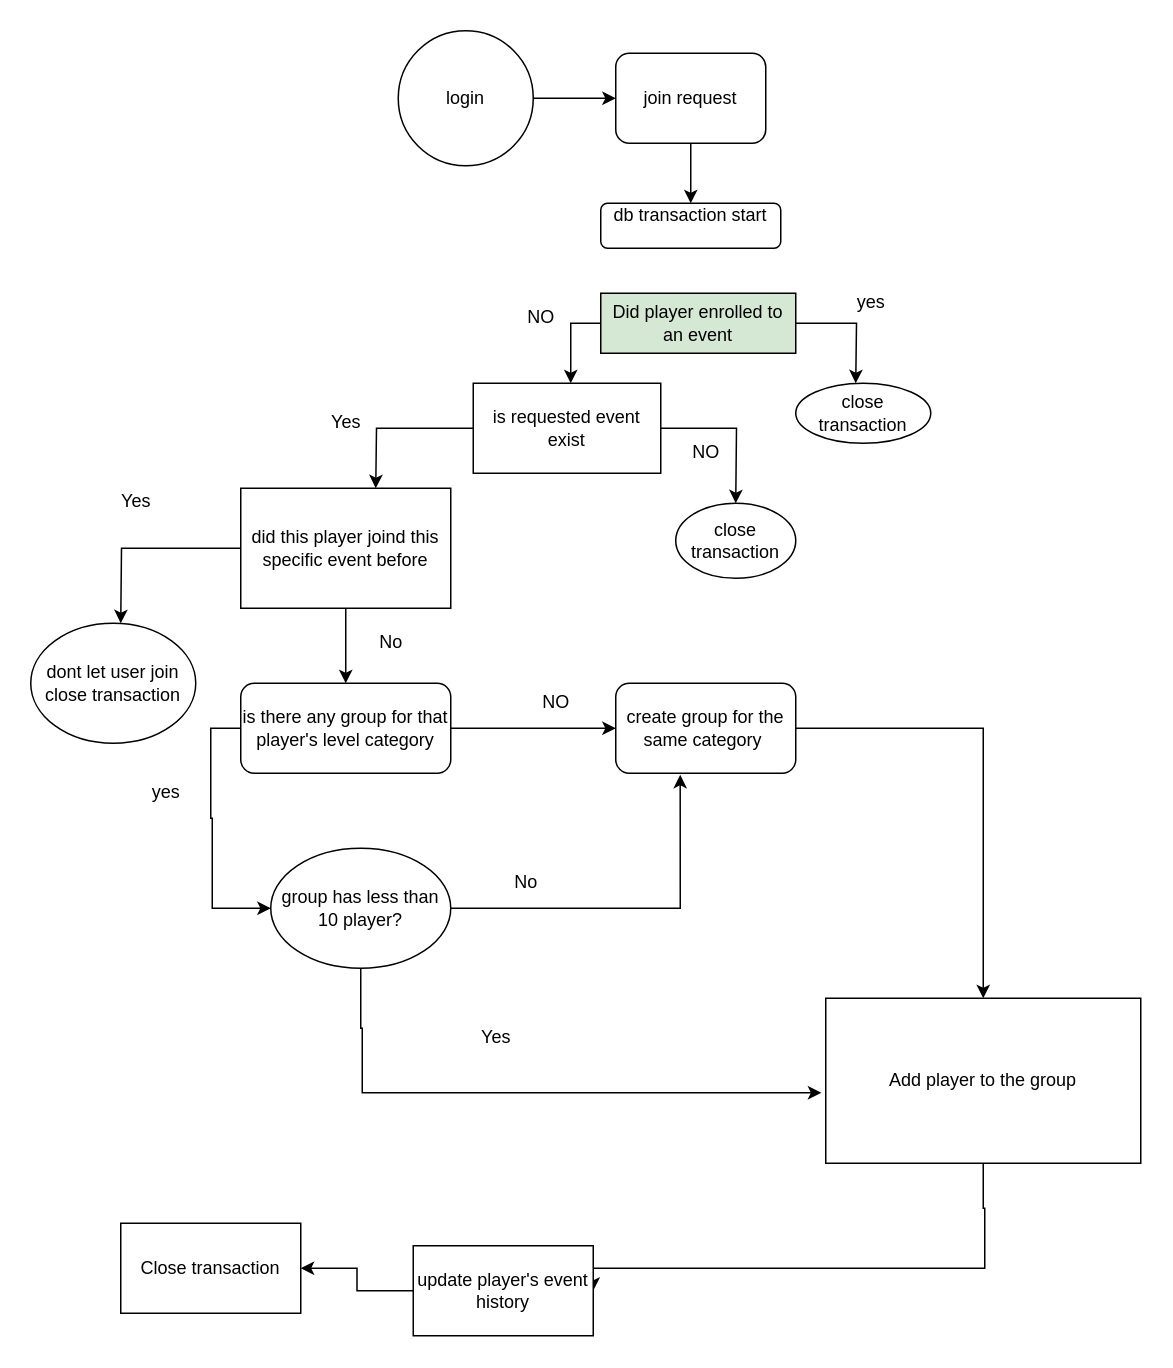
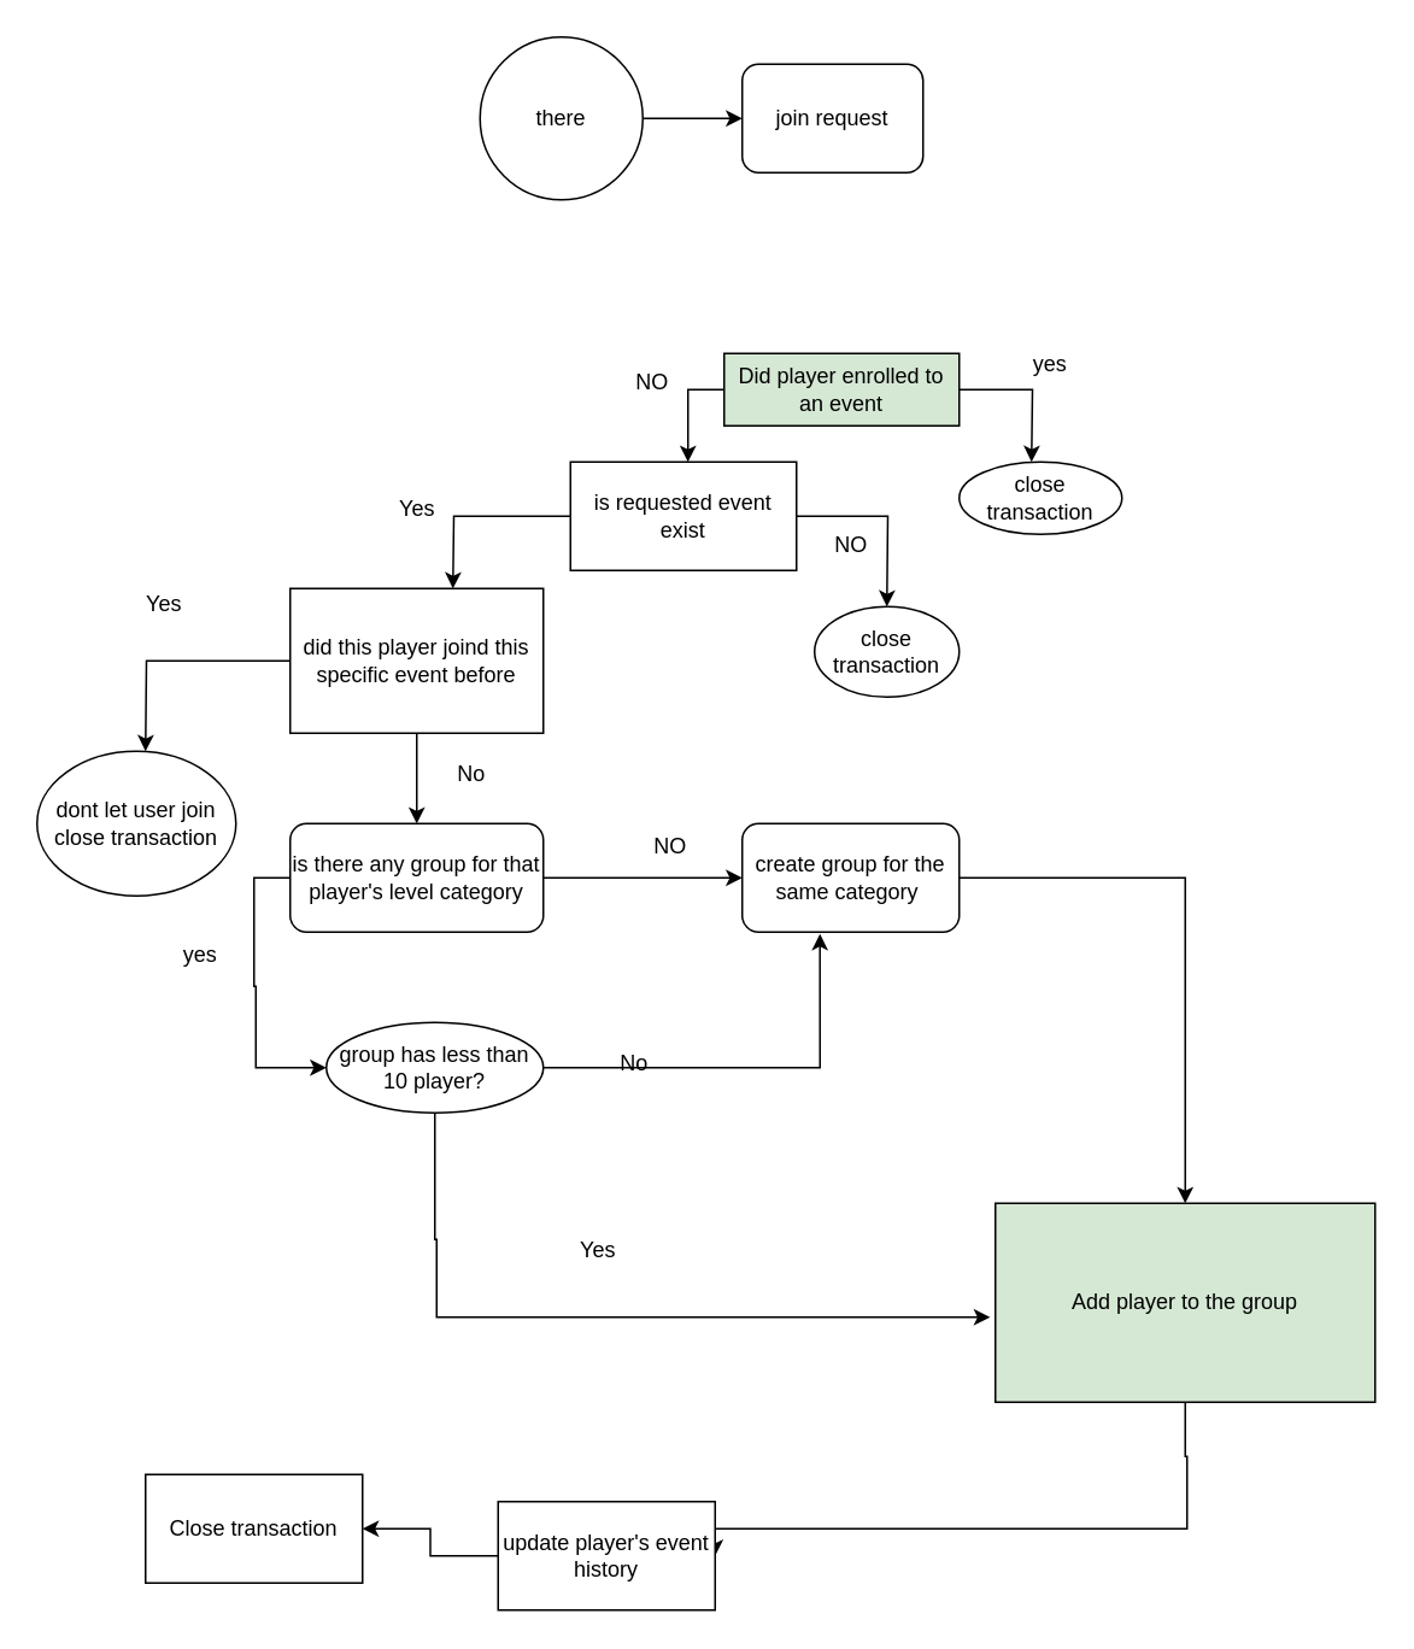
- <mxCell id="3" value="login" style="ellipse;whiteSpace=wrap;html=1;aspect=fixed;" vertex="1" parent="1"><mxGeometry x="265" y="20" width="90" height="90" as="geometry" /></mxCell>
+ <mxCell id="3" value="there" style="ellipse;whiteSpace=wrap;html=1;aspect=fixed;" vertex="1" parent="1"><mxGeometry x="265" y="20" width="90" height="90" as="geometry" /></mxCell>
- <mxCell id="4" style="edgeStyle=orthogonalEdgeStyle;rounded=0;orthogonalLoop=1;jettySize=auto;html=1;" edge="1" parent="1" source="5" target="6"><mxGeometry relative="1" as="geometry"><mxPoint x="280" y="315" as="targetPoint" /></mxGeometry></mxCell>
- <mxCell id="6" value="db transaction start&lt;div&gt;&lt;br&gt;&lt;/div&gt;" style="rounded=1;whiteSpace=wrap;html=1;" vertex="1" parent="1"><mxGeometry x="400" y="135" width="120" height="30" as="geometry" /></mxCell>
- <mxCell id="30" value="group has less than 10 player?" style="ellipse;whiteSpace=wrap;html=1;" vertex="1" parent="1"><mxGeometry x="180" y="565" width="120" height="80" as="geometry" /></mxCell>
+ <mxCell id="30" value="group has less than 10 player?" style="ellipse;whiteSpace=wrap;html=1;" vertex="1" parent="1"><mxGeometry x="180" y="565" width="120" height="50" as="geometry" /></mxCell>
- <mxCell id="38" value="Add player to the group" style="rounded=0;whiteSpace=wrap;html=1;" vertex="1" parent="1"><mxGeometry x="550" y="665" width="210" height="110" as="geometry" /></mxCell>
+ <mxCell id="38" value="Add player to the group" style="rounded=0;whiteSpace=wrap;html=1;fillColor=#d5e8d4;" vertex="1" parent="1"><mxGeometry x="550" y="665" width="210" height="110" as="geometry" /></mxCell>
